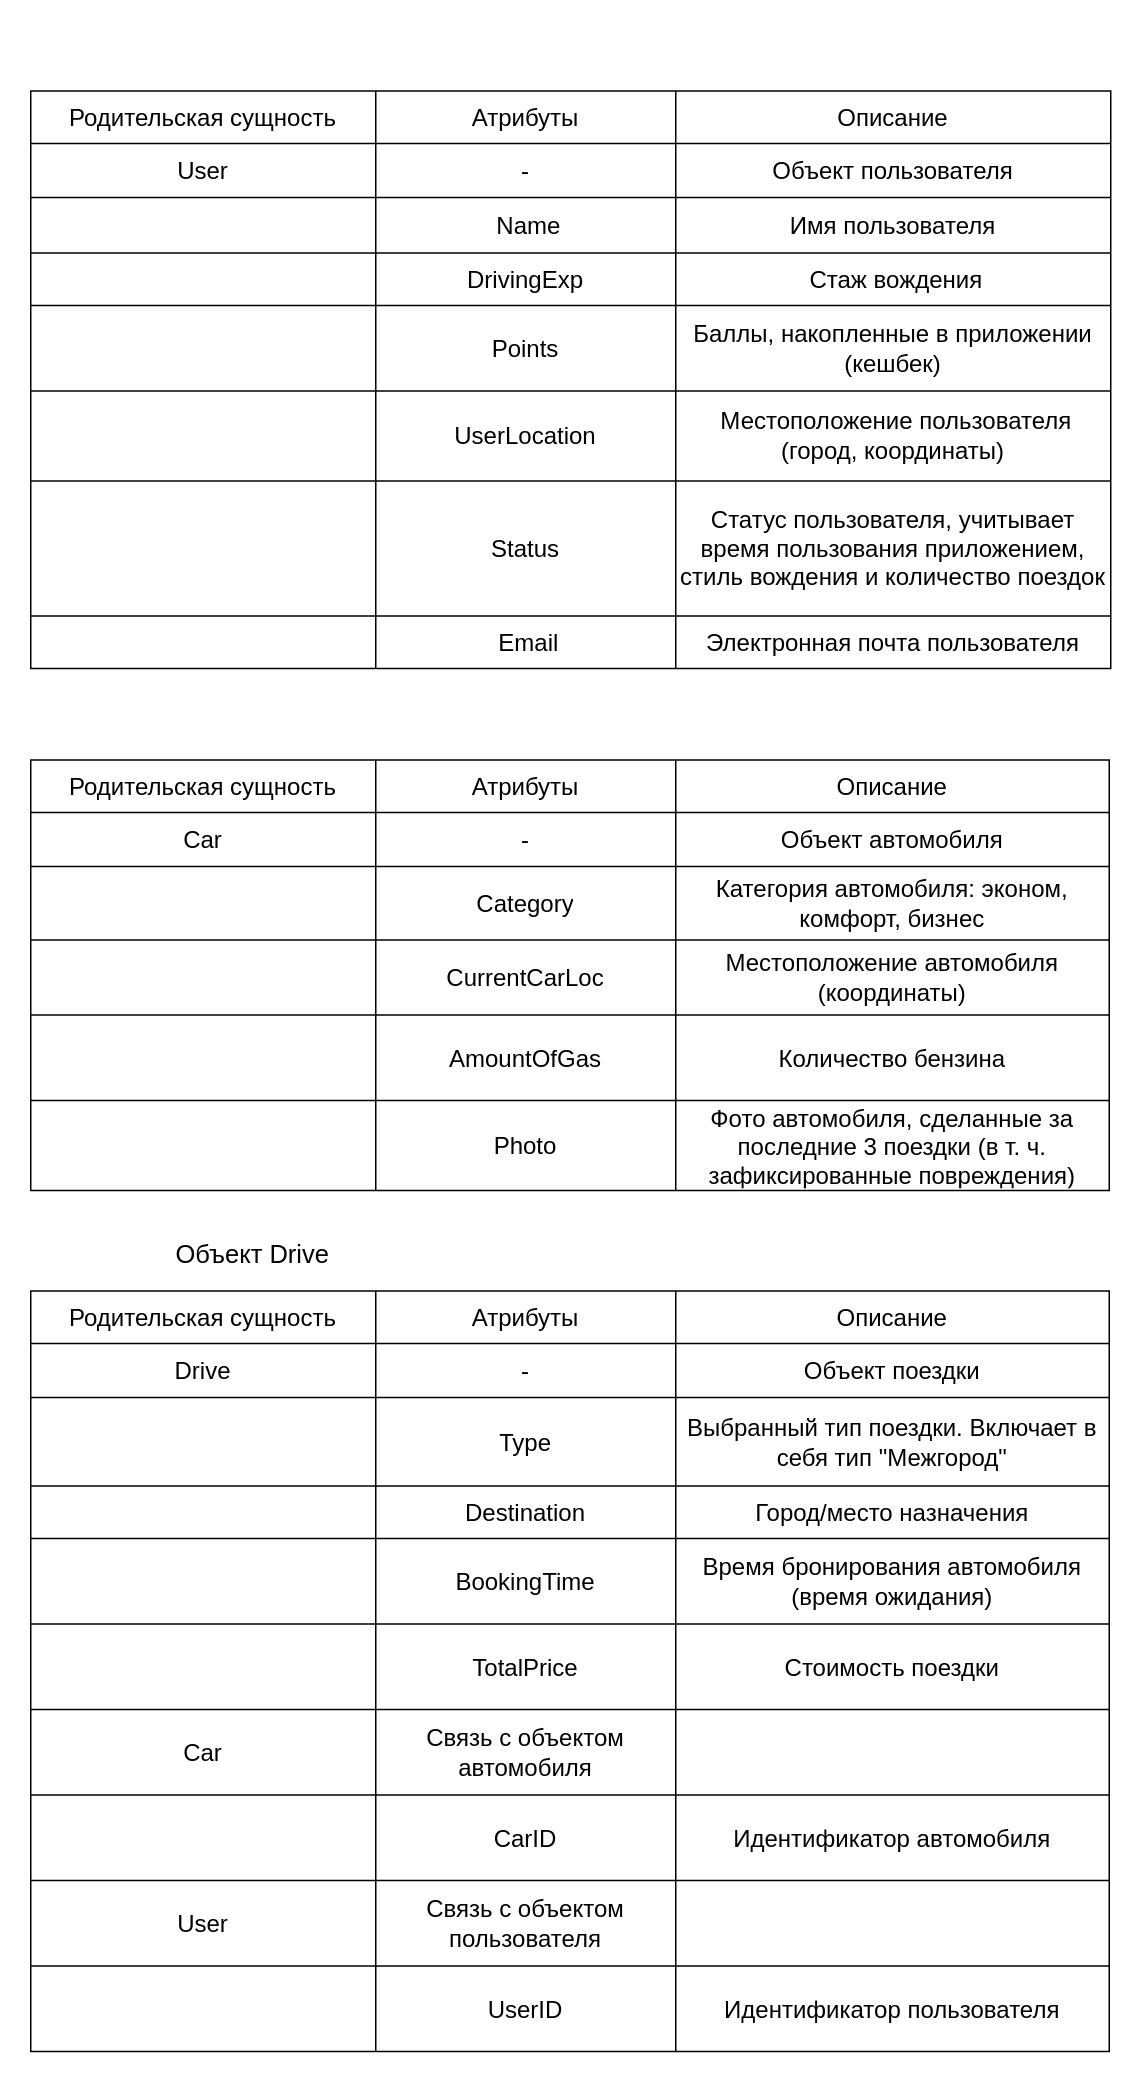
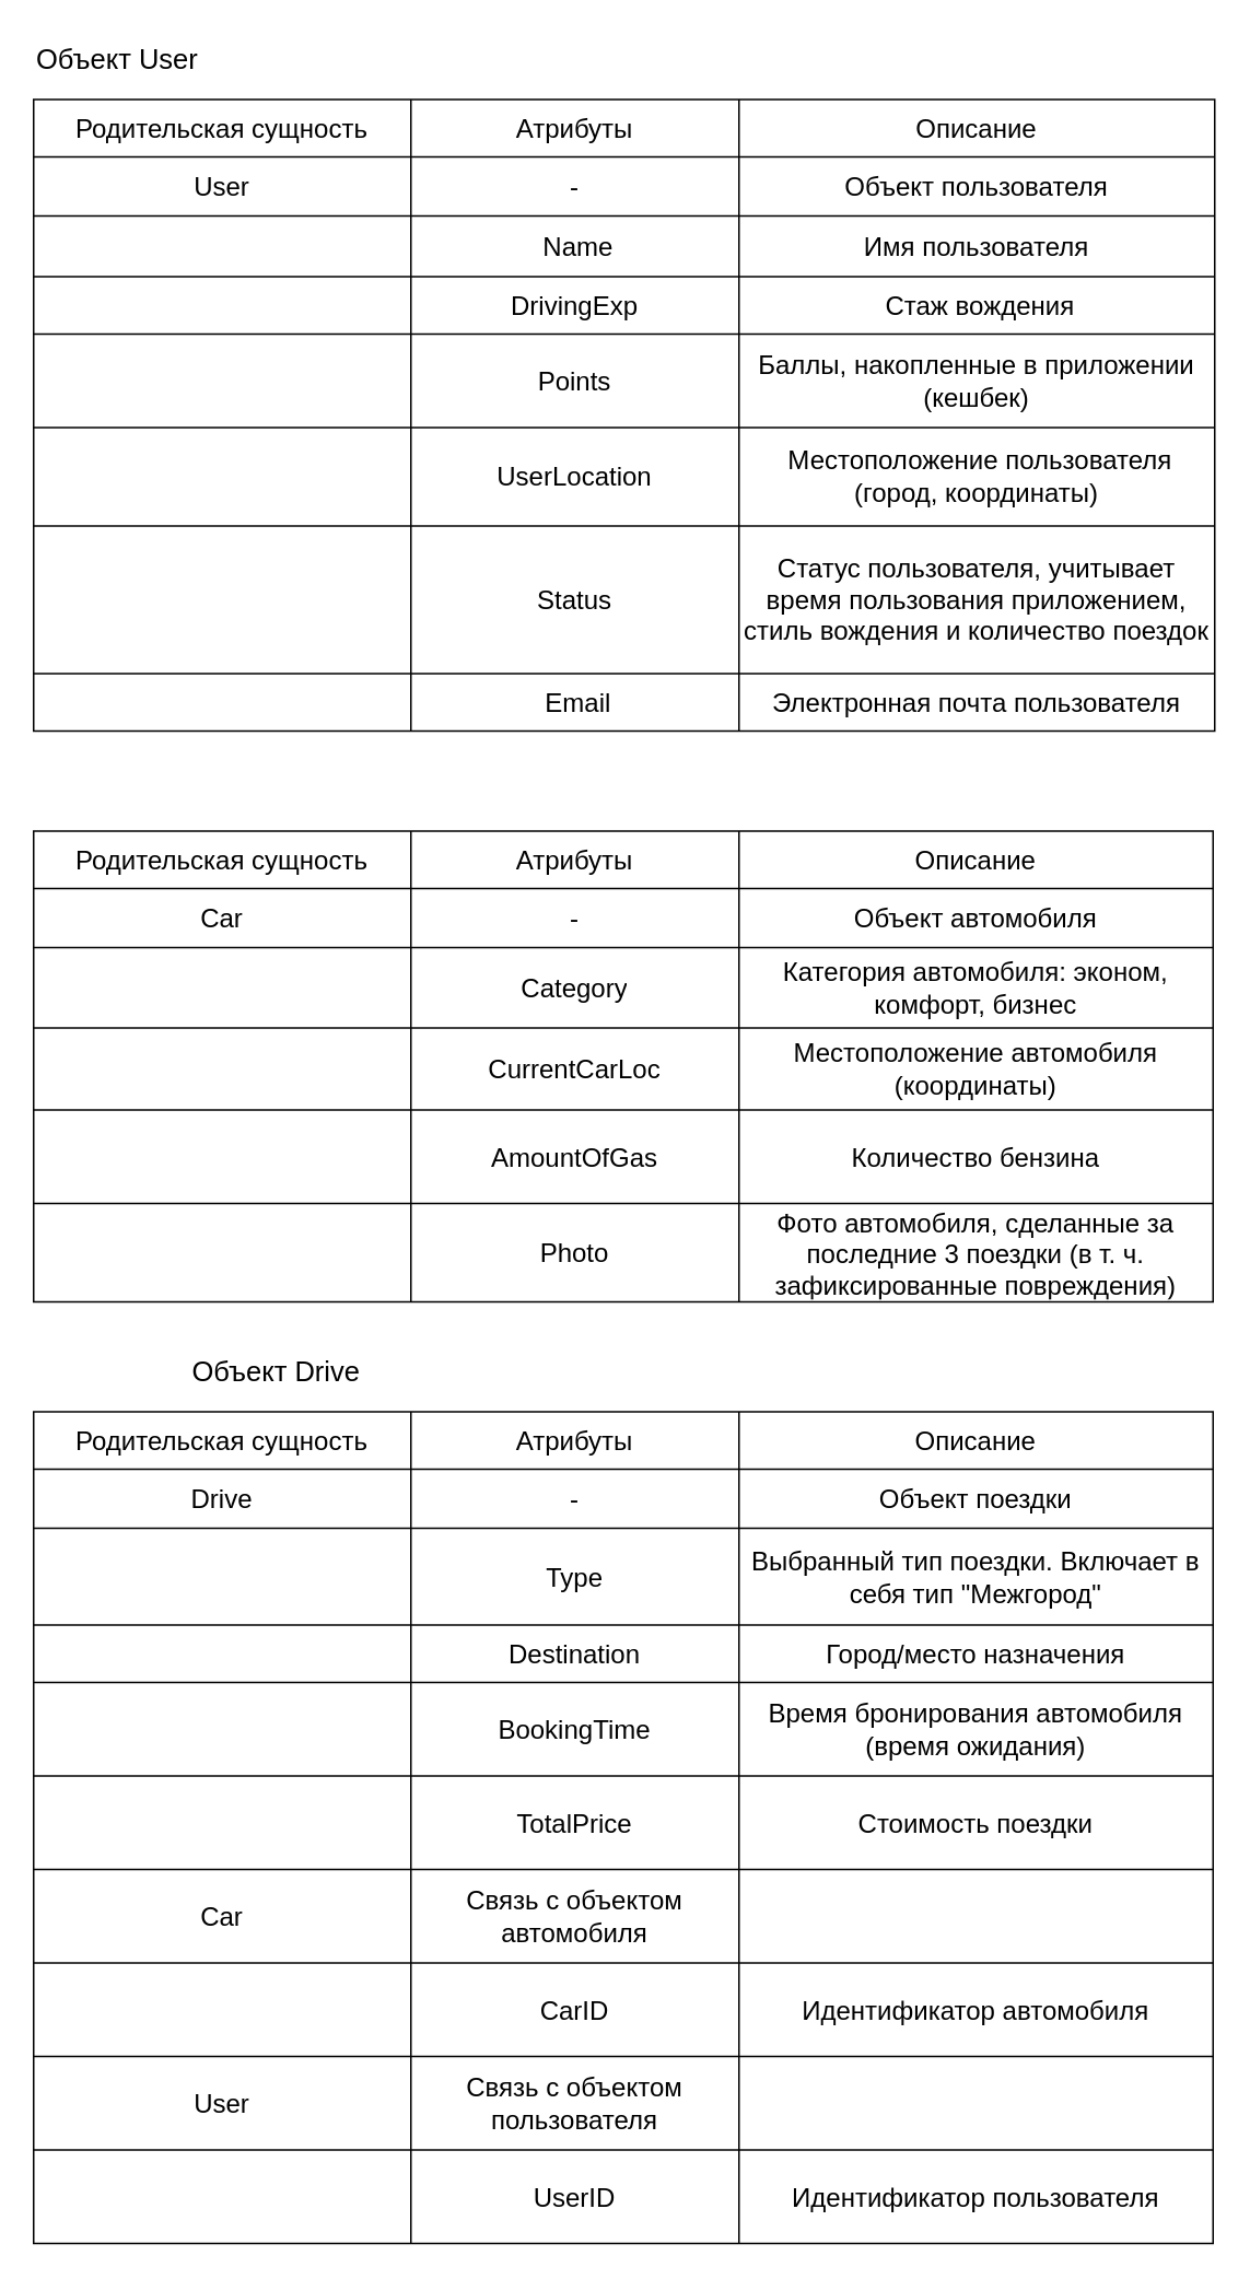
+ <mxCell id="101" value="Объект User" style="text;whiteSpace=wrap;html=1;fontSize=17;" vertex="1" parent="1"><mxGeometry x="20" y="20" width="150" height="30" as="geometry" /></mxCell>
